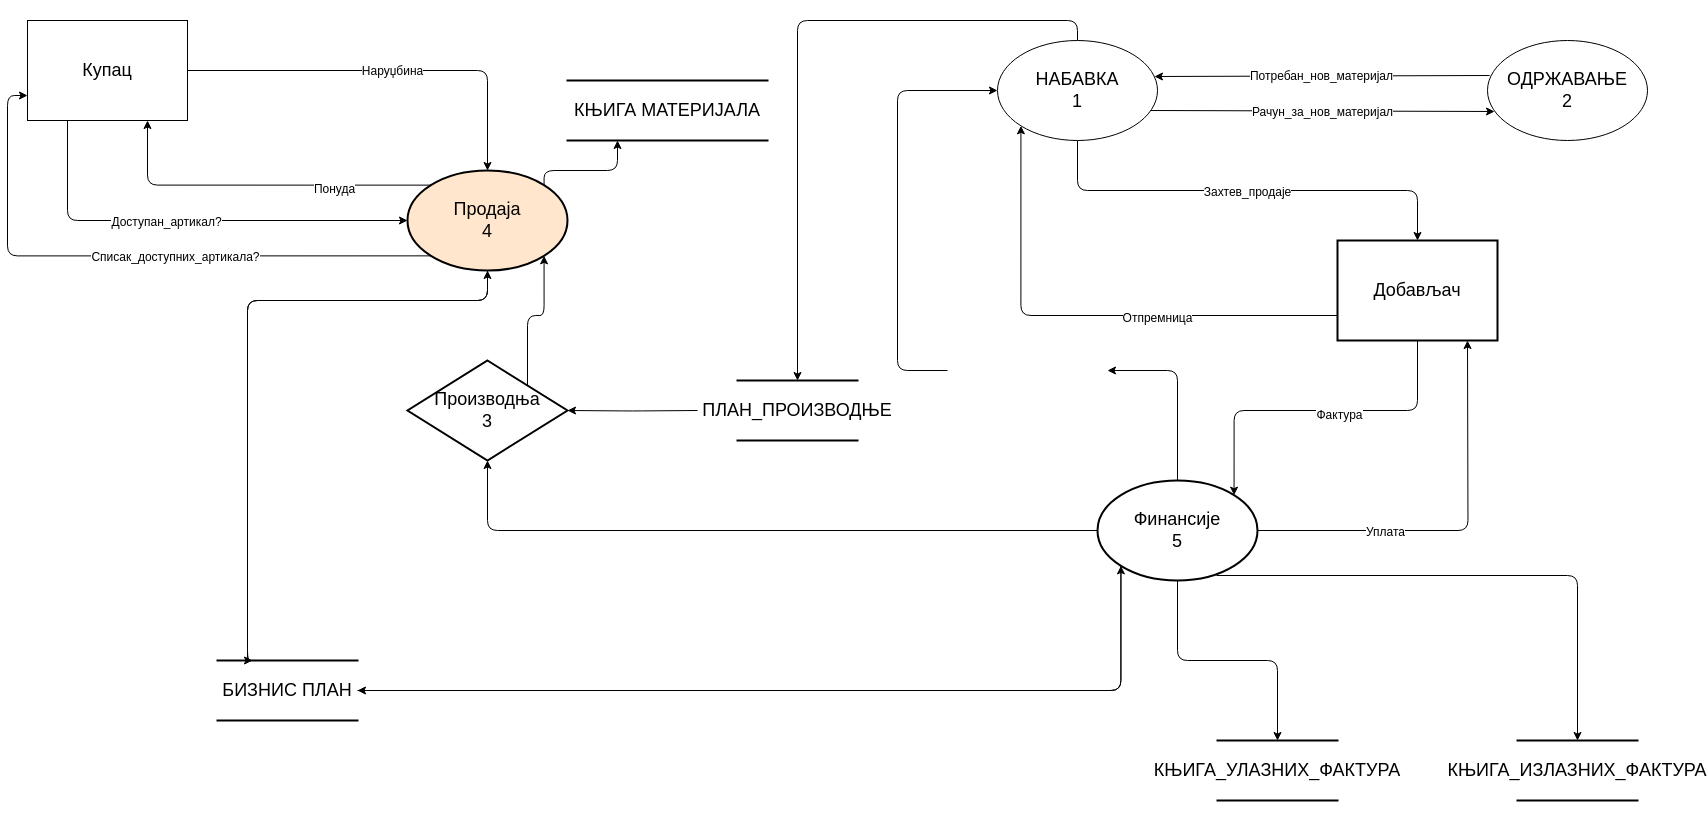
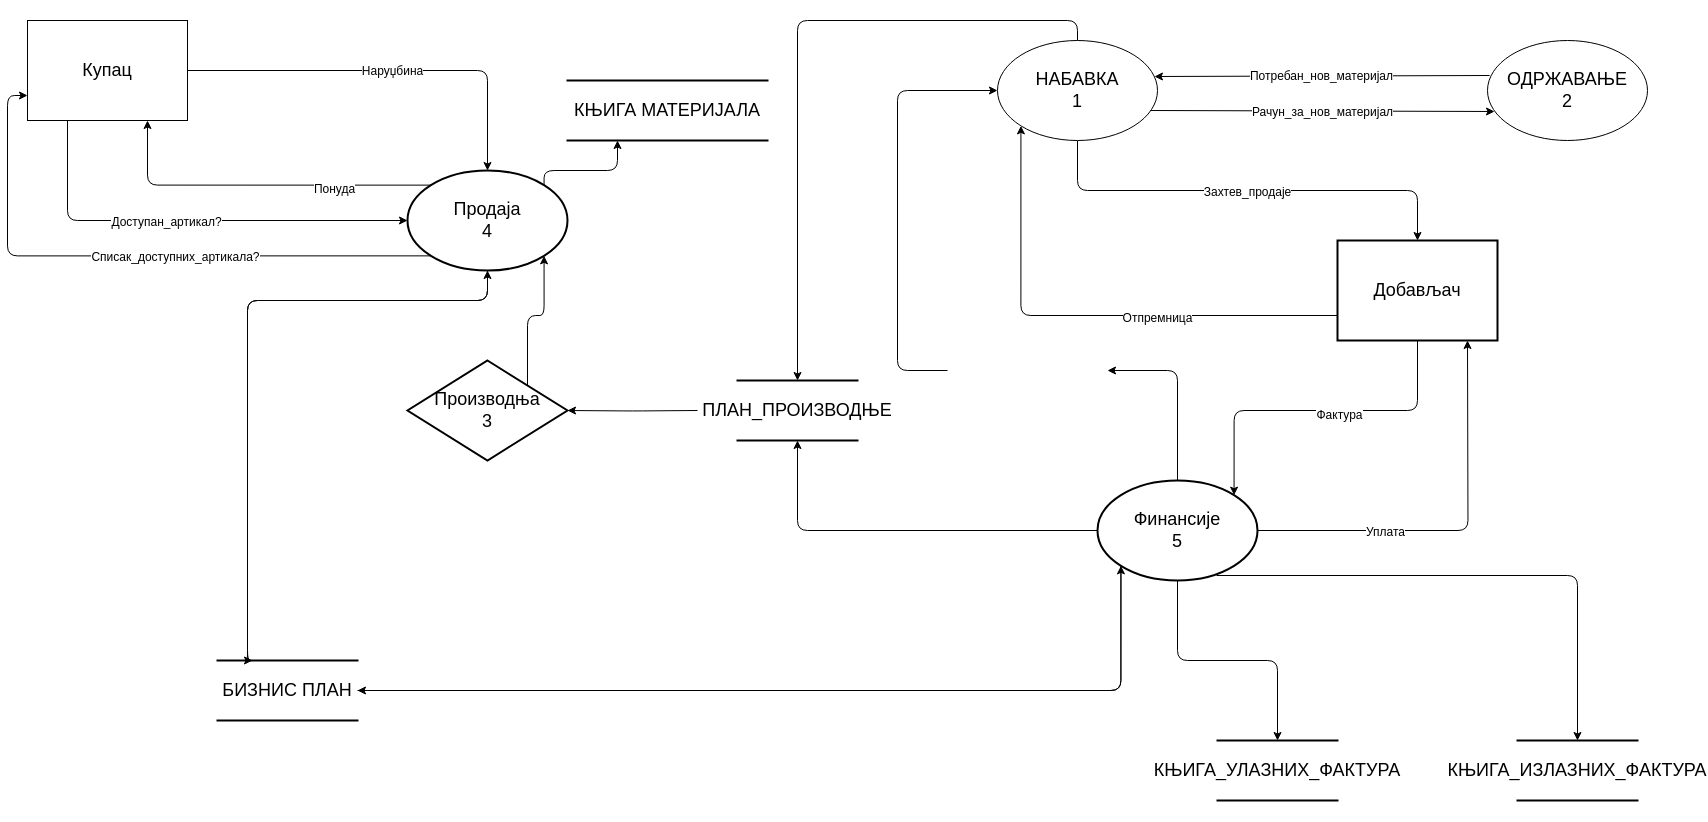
- <mxCell id="40" value="Продаја&lt;br&gt;4" style="ellipse;whiteSpace=wrap;html=1;strokeWidth=2;fontSize=18;fillColor=#ffe6cc;" vertex="1" parent="1"><mxGeometry x="400" y="170" width="160" height="100" as="geometry" /></mxCell>
+ <mxCell id="40" value="Продаја&lt;br&gt;4" style="ellipse;whiteSpace=wrap;html=1;strokeWidth=2;fontSize=18;" vertex="1" parent="1"><mxGeometry x="400" y="170" width="160" height="100" as="geometry" /></mxCell>
- <mxCell id="23" style="edgeStyle=orthogonalEdgeStyle;rounded=1;orthogonalLoop=1;jettySize=auto;html=1;fontSize=18;exitX=0;exitY=0.5;exitDx=0;exitDy=0;" edge="1" parent="1" source="25" target="31"><mxGeometry relative="1" as="geometry"><mxPoint x="1080" y="530" as="sourcePoint" /></mxGeometry></mxCell>
+ <mxCell id="23" style="edgeStyle=orthogonalEdgeStyle;rounded=1;orthogonalLoop=1;jettySize=auto;html=1;entryX=0.5;entryY=1;entryDx=0;entryDy=0;fontSize=18;exitX=0;exitY=0.5;exitDx=0;exitDy=0;" edge="1" parent="1" source="25" target="33"><mxGeometry relative="1" as="geometry"><mxPoint x="1080" y="530" as="sourcePoint" /></mxGeometry></mxCell>
